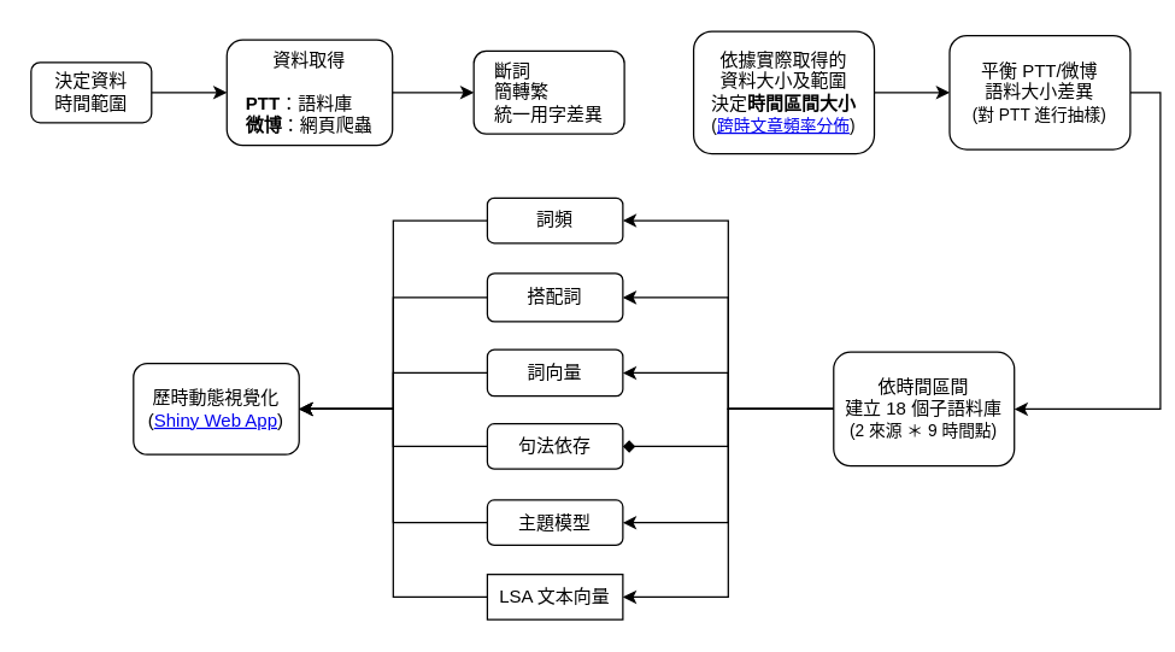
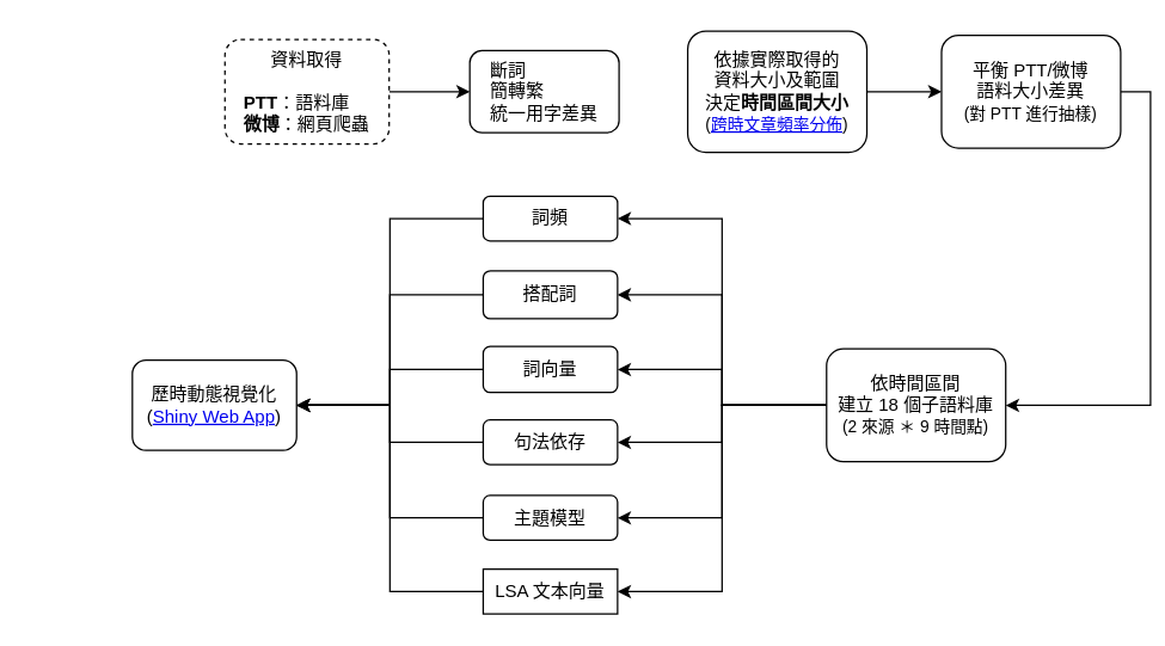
- <mxCell id="5" value="決定資料&lt;br&gt;時間範圍" style="rounded=1;whiteSpace=wrap;html=1;fontSize=12;glass=0;strokeWidth=1;shadow=0;" parent="1" vertex="1"><mxGeometry x="20" y="41" width="80" height="40" as="geometry" /></mxCell>
- <mxCell id="4" style="edgeStyle=orthogonalEdgeStyle;rounded=0;orthogonalLoop=1;jettySize=auto;html=1;exitX=1;exitY=0.5;exitDx=0;exitDy=0;" parent="1" source="5" target="3" edge="1"><mxGeometry relative="1" as="geometry" /></mxCell>
- <mxCell id="3" value="資料取得&lt;br&gt;&lt;br&gt;&lt;div style=&quot;text-align: left&quot;&gt;&lt;span&gt;&lt;b&gt;PTT&lt;/b&gt;：語料庫&lt;/span&gt;&lt;/div&gt;&lt;div style=&quot;text-align: left&quot;&gt;&lt;span&gt;&lt;b&gt;微博&lt;/b&gt;：網頁爬蟲&lt;/span&gt;&lt;/div&gt;" style="rounded=1;whiteSpace=wrap;html=1;fontSize=12;glass=0;strokeWidth=1;shadow=0;" parent="1" vertex="1"><mxGeometry x="150" y="26" width="110" height="70" as="geometry" /></mxCell>
+ <mxCell id="3" value="資料取得&lt;br&gt;&lt;br&gt;&lt;div style=&quot;text-align: left&quot;&gt;&lt;span&gt;&lt;b&gt;PTT&lt;/b&gt;：語料庫&lt;/span&gt;&lt;/div&gt;&lt;div style=&quot;text-align: left&quot;&gt;&lt;span&gt;&lt;b&gt;微博&lt;/b&gt;：網頁爬蟲&lt;/span&gt;&lt;/div&gt;" style="rounded=1;whiteSpace=wrap;html=1;fontSize=12;glass=0;strokeWidth=1;shadow=0;dashed=1;" parent="1" vertex="1"><mxGeometry x="150" y="26" width="110" height="70" as="geometry" /></mxCell>
- <mxCell id="14" style="edgeStyle=orthogonalEdgeStyle;rounded=0;orthogonalLoop=1;jettySize=auto;html=1;exitX=0;exitY=0.5;exitDx=0;exitDy=0;endArrow=diamond;" parent="1" source="17" target="23" edge="1"><mxGeometry relative="1" as="geometry" /></mxCell>
+ <mxCell id="14" style="edgeStyle=orthogonalEdgeStyle;rounded=0;orthogonalLoop=1;jettySize=auto;html=1;exitX=0;exitY=0.5;exitDx=0;exitDy=0;" parent="1" source="17" target="23" edge="1"><mxGeometry relative="1" as="geometry" /></mxCell>
